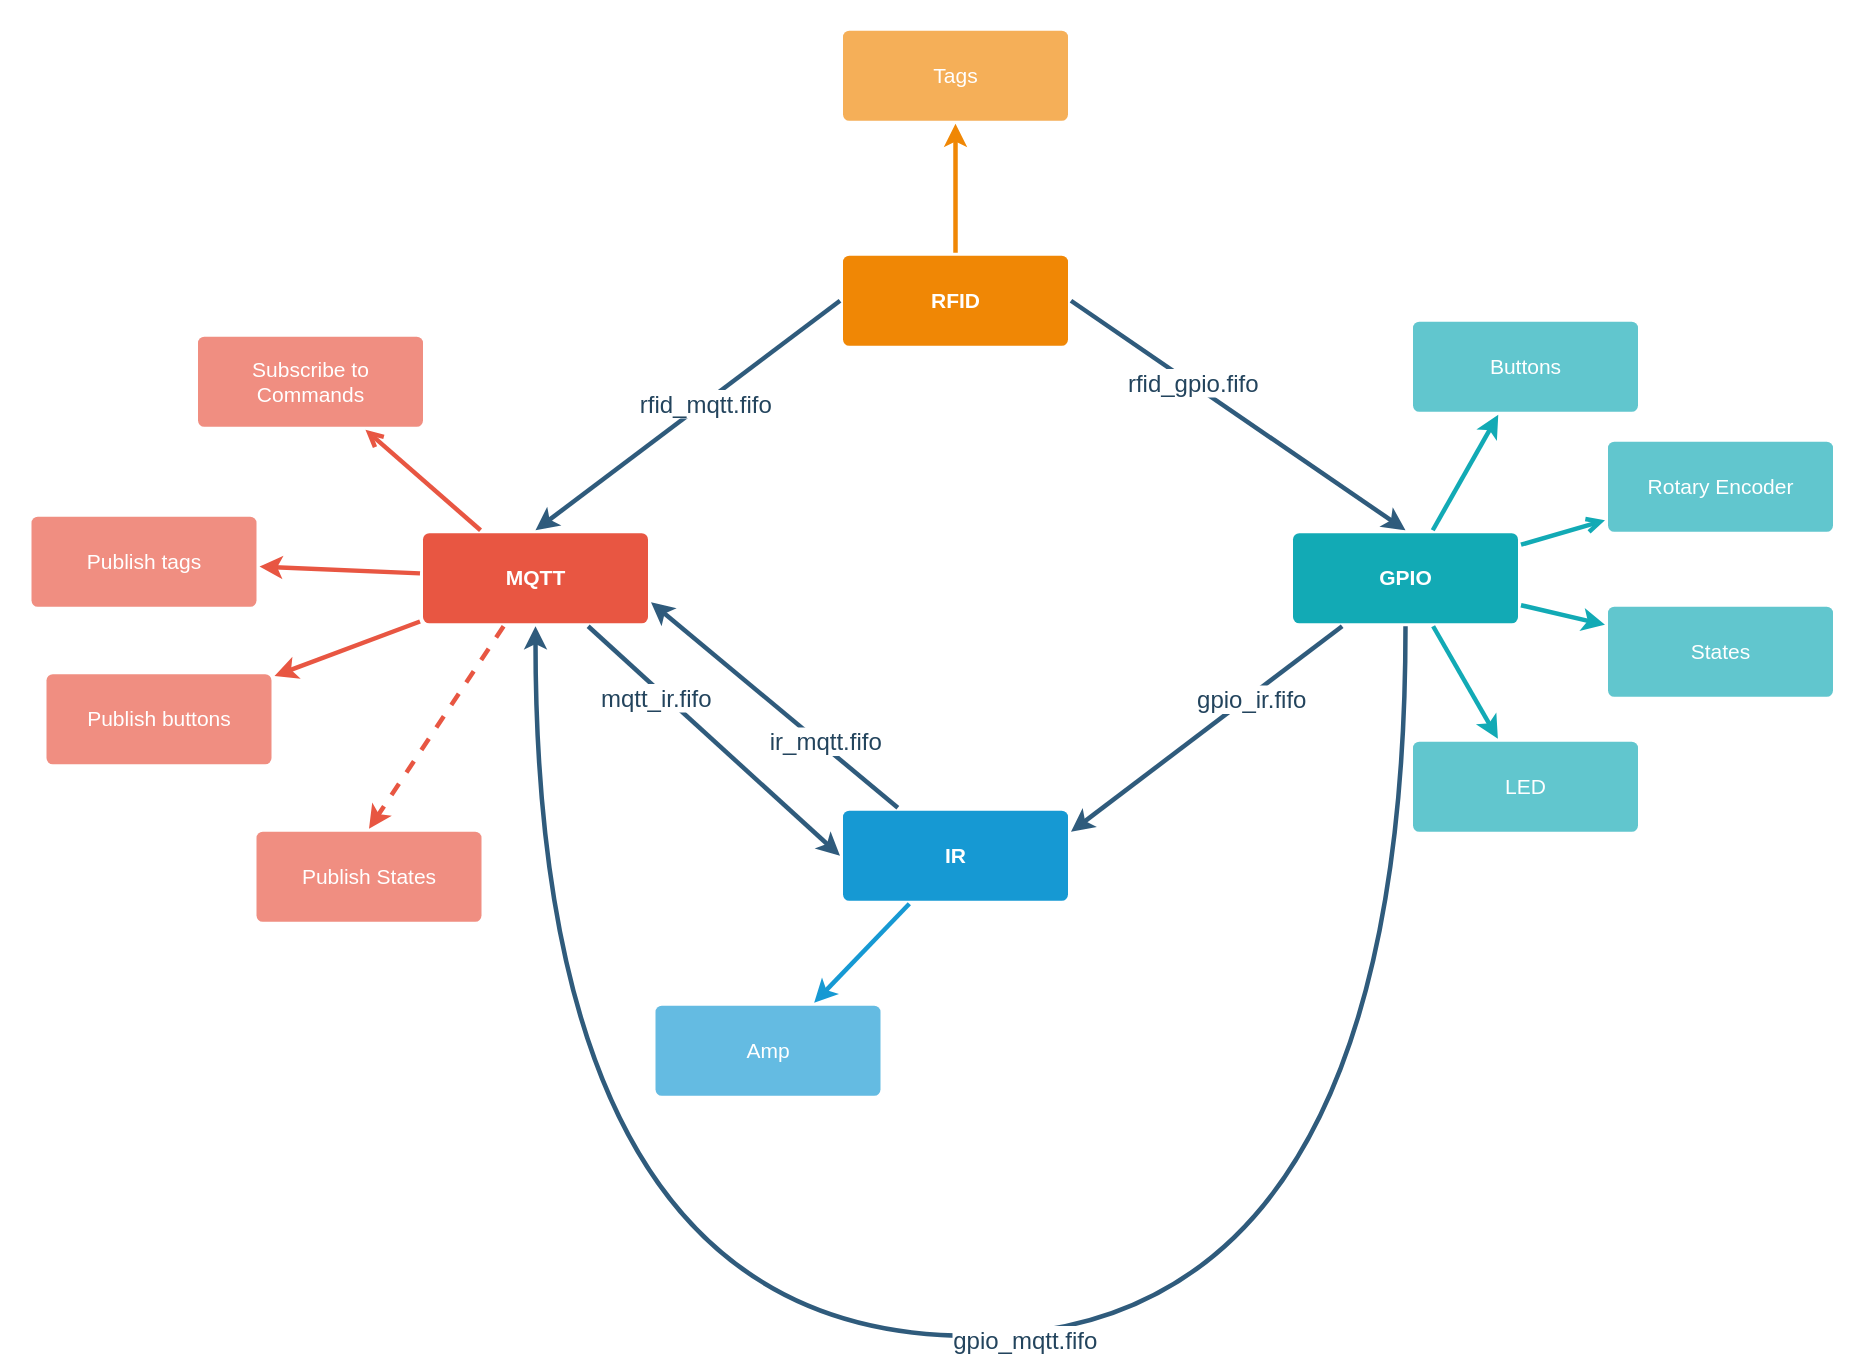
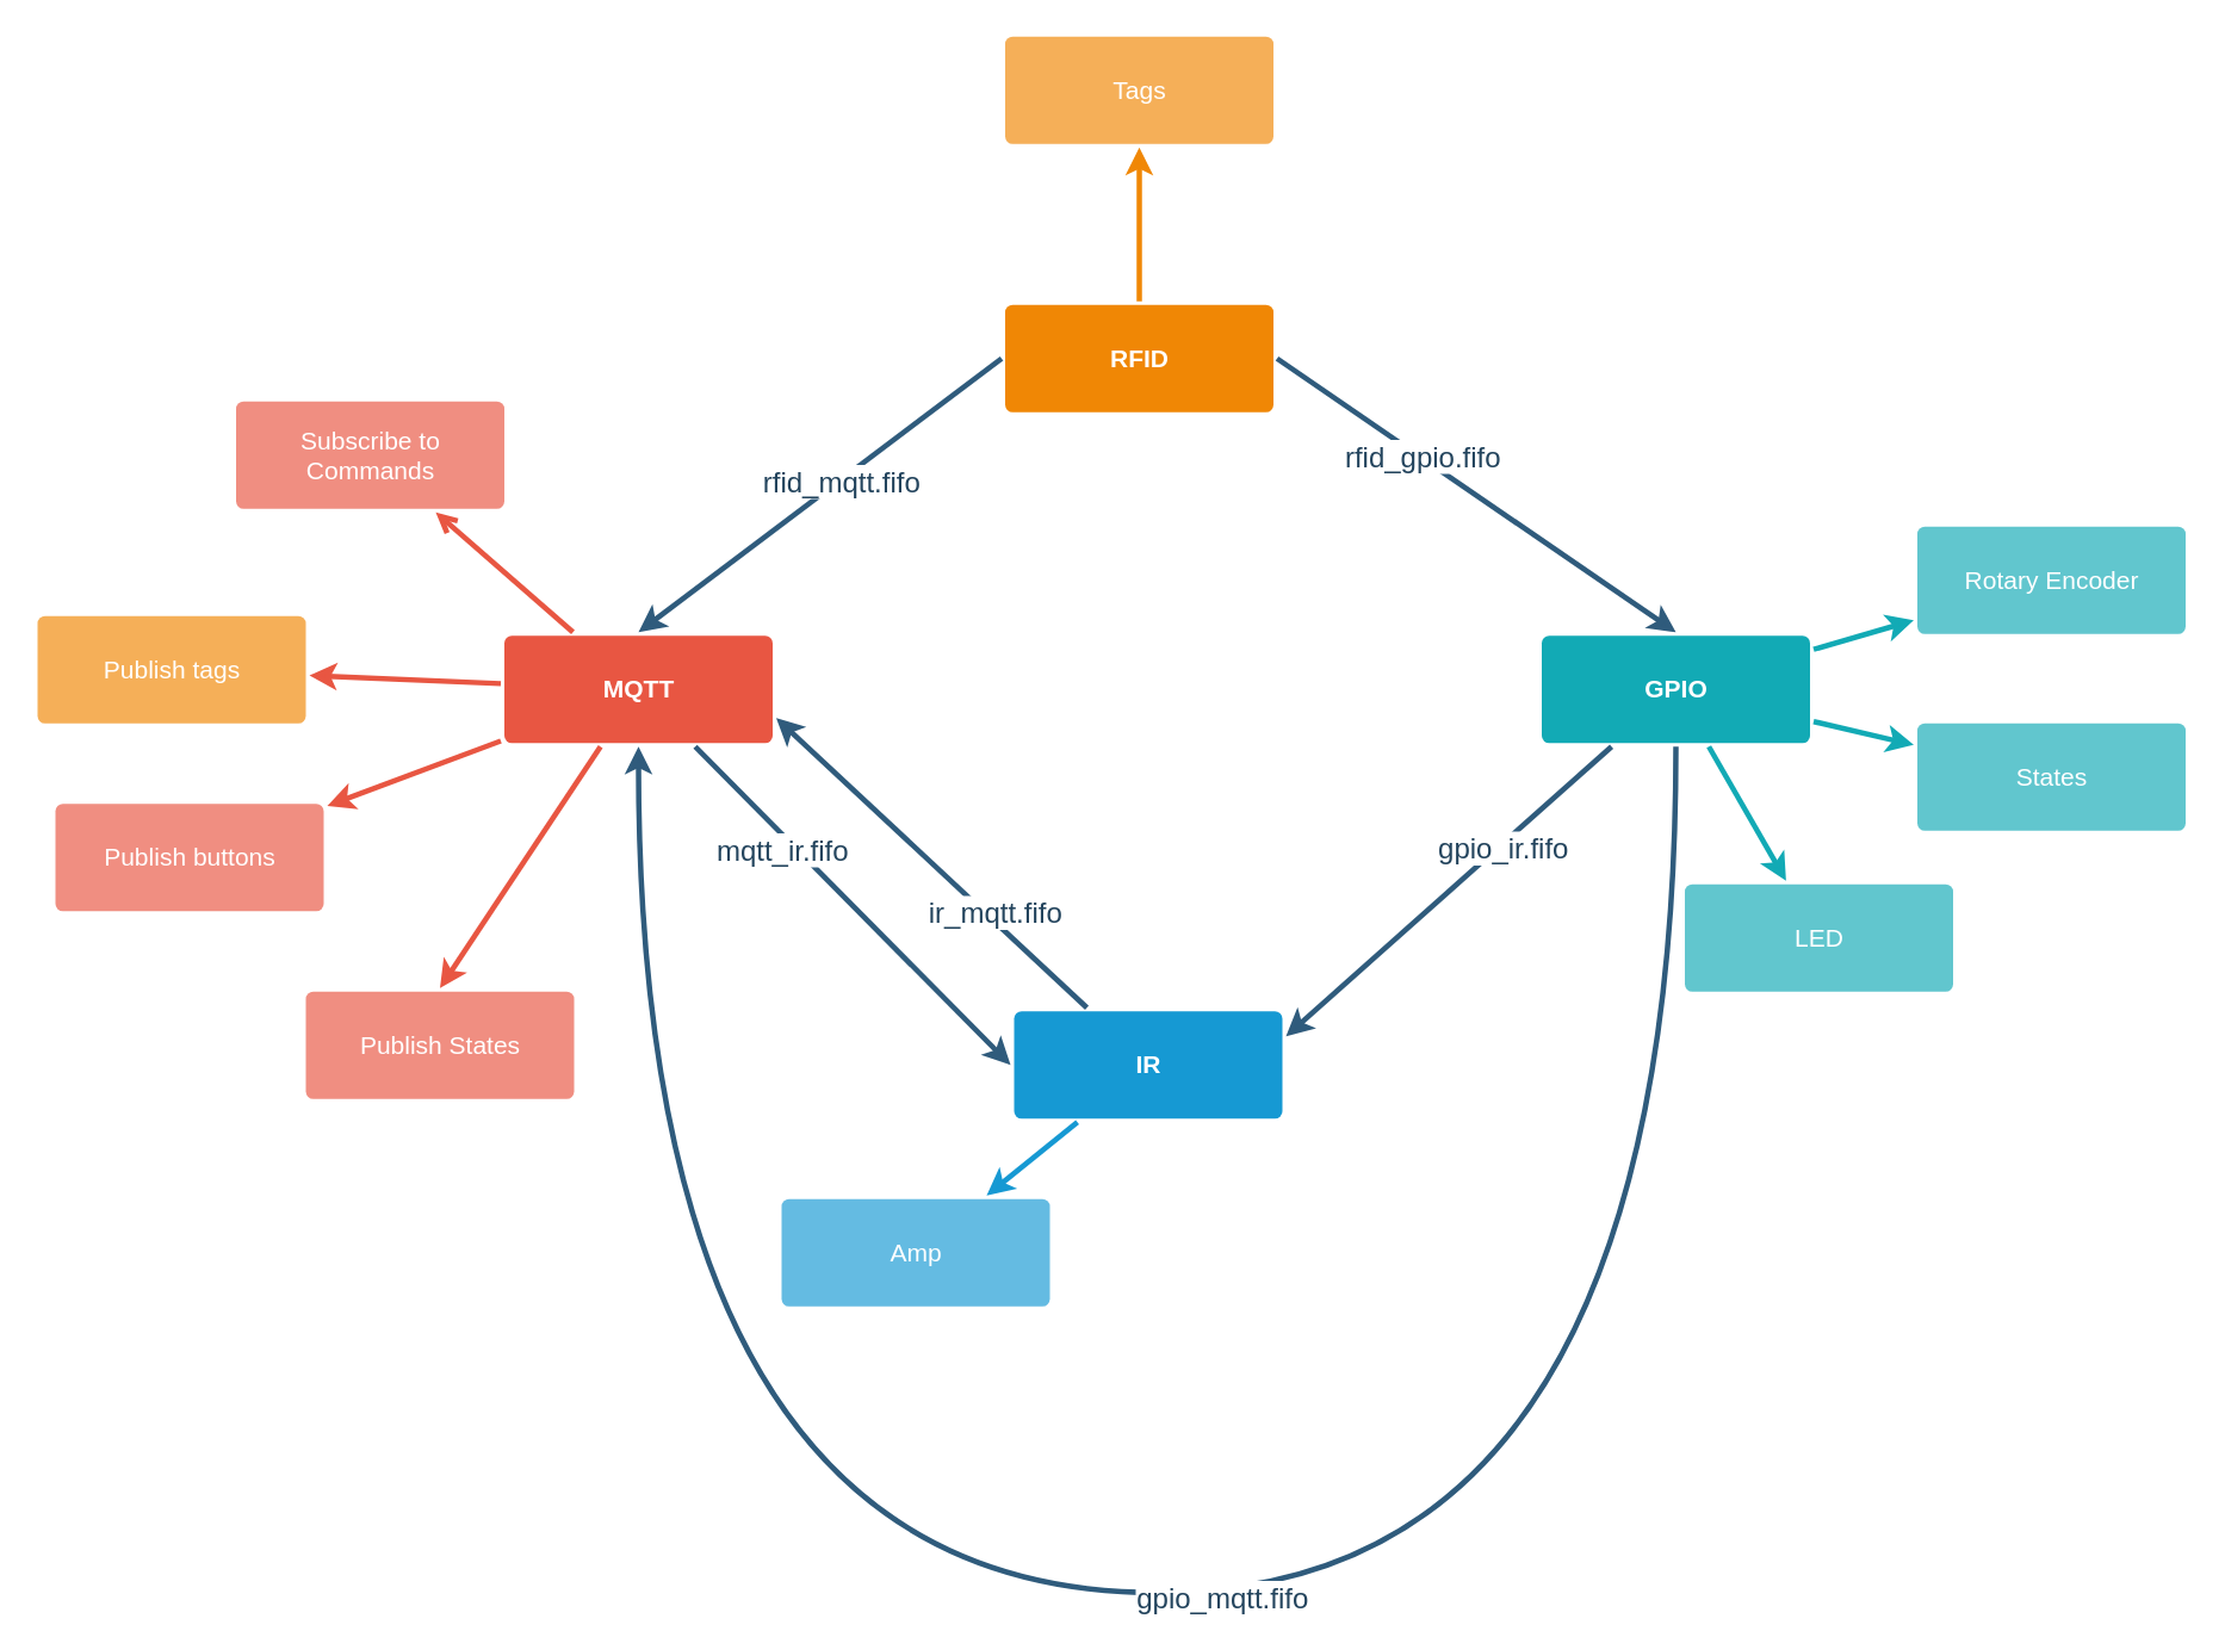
- <mxCell id="35" value="Buttons" style="rounded=1;whiteSpace=wrap;html=1;shadow=0;labelBackgroundColor=none;strokeColor=none;strokeWidth=3;fillColor=#61c6ce;fontFamily=Helvetica;fontSize=14;fontColor=#FFFFFF;align=center;spacing=5;fontStyle=0;arcSize=7;perimeterSpacing=2;" parent="1" vertex="1"><mxGeometry x="941.5" y="214" width="150" height="60" as="geometry" /></mxCell>
- <mxCell id="36" value="" style="edgeStyle=none;rounded=1;jumpStyle=none;html=1;shadow=0;labelBackgroundColor=none;startArrow=none;startFill=0;jettySize=auto;orthogonalLoop=1;strokeColor=#12AAB5;strokeWidth=3;fontFamily=Helvetica;fontSize=14;fontColor=#FFFFFF;spacing=5;fontStyle=1;fillColor=#b0e3e6;" parent="1" source="28" target="35" edge="1"><mxGeometry relative="1" as="geometry" /></mxCell>
- <mxCell id="34" value="" style="edgeStyle=none;rounded=1;jumpStyle=none;html=1;shadow=0;labelBackgroundColor=none;startArrow=none;startFill=0;jettySize=auto;orthogonalLoop=1;strokeColor=#12AAB5;strokeWidth=3;fontFamily=Helvetica;fontSize=14;fontColor=#FFFFFF;spacing=5;fontStyle=1;fillColor=#b0e3e6;endArrow=open;" parent="1" source="28" target="33" edge="1"><mxGeometry relative="1" as="geometry" /></mxCell>
+ <mxCell id="34" value="" style="edgeStyle=none;rounded=1;jumpStyle=none;html=1;shadow=0;labelBackgroundColor=none;startArrow=none;startFill=0;jettySize=auto;orthogonalLoop=1;strokeColor=#12AAB5;strokeWidth=3;fontFamily=Helvetica;fontSize=14;fontColor=#FFFFFF;spacing=5;fontStyle=1;fillColor=#b0e3e6;" parent="1" source="28" target="33" edge="1"><mxGeometry relative="1" as="geometry" /></mxCell>
- <mxCell id="10" value="Publish tags" style="rounded=1;whiteSpace=wrap;html=1;shadow=0;labelBackgroundColor=none;strokeColor=none;strokeWidth=3;fillColor=#f08e81;fontFamily=Helvetica;fontSize=14;fontColor=#FFFFFF;align=center;spacing=5;fontStyle=0;arcSize=7;perimeterSpacing=2;" parent="1" vertex="1"><mxGeometry x="20.5" y="344" width="150" height="60" as="geometry" /></mxCell>
+ <mxCell id="10" value="Publish tags" style="rounded=1;whiteSpace=wrap;html=1;shadow=0;labelBackgroundColor=none;strokeColor=none;strokeWidth=3;fillColor=#f5af58;fontFamily=Helvetica;fontSize=14;fontColor=#FFFFFF;align=center;spacing=5;fontStyle=0;arcSize=7;perimeterSpacing=2;" parent="1" vertex="1"><mxGeometry x="20.5" y="344" width="150" height="60" as="geometry" /></mxCell>
- <mxCell id="5" style="edgeStyle=none;orthogonalLoop=1;jettySize=auto;html=1;entryX=0.5;entryY=0;entryDx=0;entryDy=0;shadow=0;labelBackgroundColor=none;startFill=0;strokeColor=#E85642;strokeWidth=3;fillColor=#b0e3e6;fontSize=14;fontColor=#FFFFFF;dashed=1;" parent="1" source="8" target="37" edge="1"><mxGeometry relative="1" as="geometry" /></mxCell>
+ <mxCell id="5" style="edgeStyle=none;orthogonalLoop=1;jettySize=auto;html=1;entryX=0.5;entryY=0;entryDx=0;entryDy=0;shadow=0;labelBackgroundColor=none;startFill=0;strokeColor=#E85642;strokeWidth=3;fillColor=#b0e3e6;fontSize=14;fontColor=#FFFFFF;" parent="1" source="8" target="37" edge="1"><mxGeometry relative="1" as="geometry" /></mxCell>
- <mxCell id="15" value="IR" style="rounded=1;whiteSpace=wrap;html=1;shadow=0;labelBackgroundColor=none;strokeColor=none;strokeWidth=3;fillColor=#1699d3;fontFamily=Helvetica;fontSize=14;fontColor=#FFFFFF;align=center;spacing=5;fontStyle=1;arcSize=7;perimeterSpacing=2;" parent="1" vertex="1"><mxGeometry x="561.5" y="540" width="150" height="60" as="geometry" /></mxCell>
+ <mxCell id="15" value="IR" style="rounded=1;whiteSpace=wrap;html=1;shadow=0;labelBackgroundColor=none;strokeColor=none;strokeWidth=3;fillColor=#1699d3;fontFamily=Helvetica;fontSize=14;fontColor=#FFFFFF;align=center;spacing=5;fontStyle=1;arcSize=7;perimeterSpacing=2;" parent="1" vertex="1"><mxGeometry x="566.5" y="565" width="150" height="60" as="geometry" /></mxCell>
